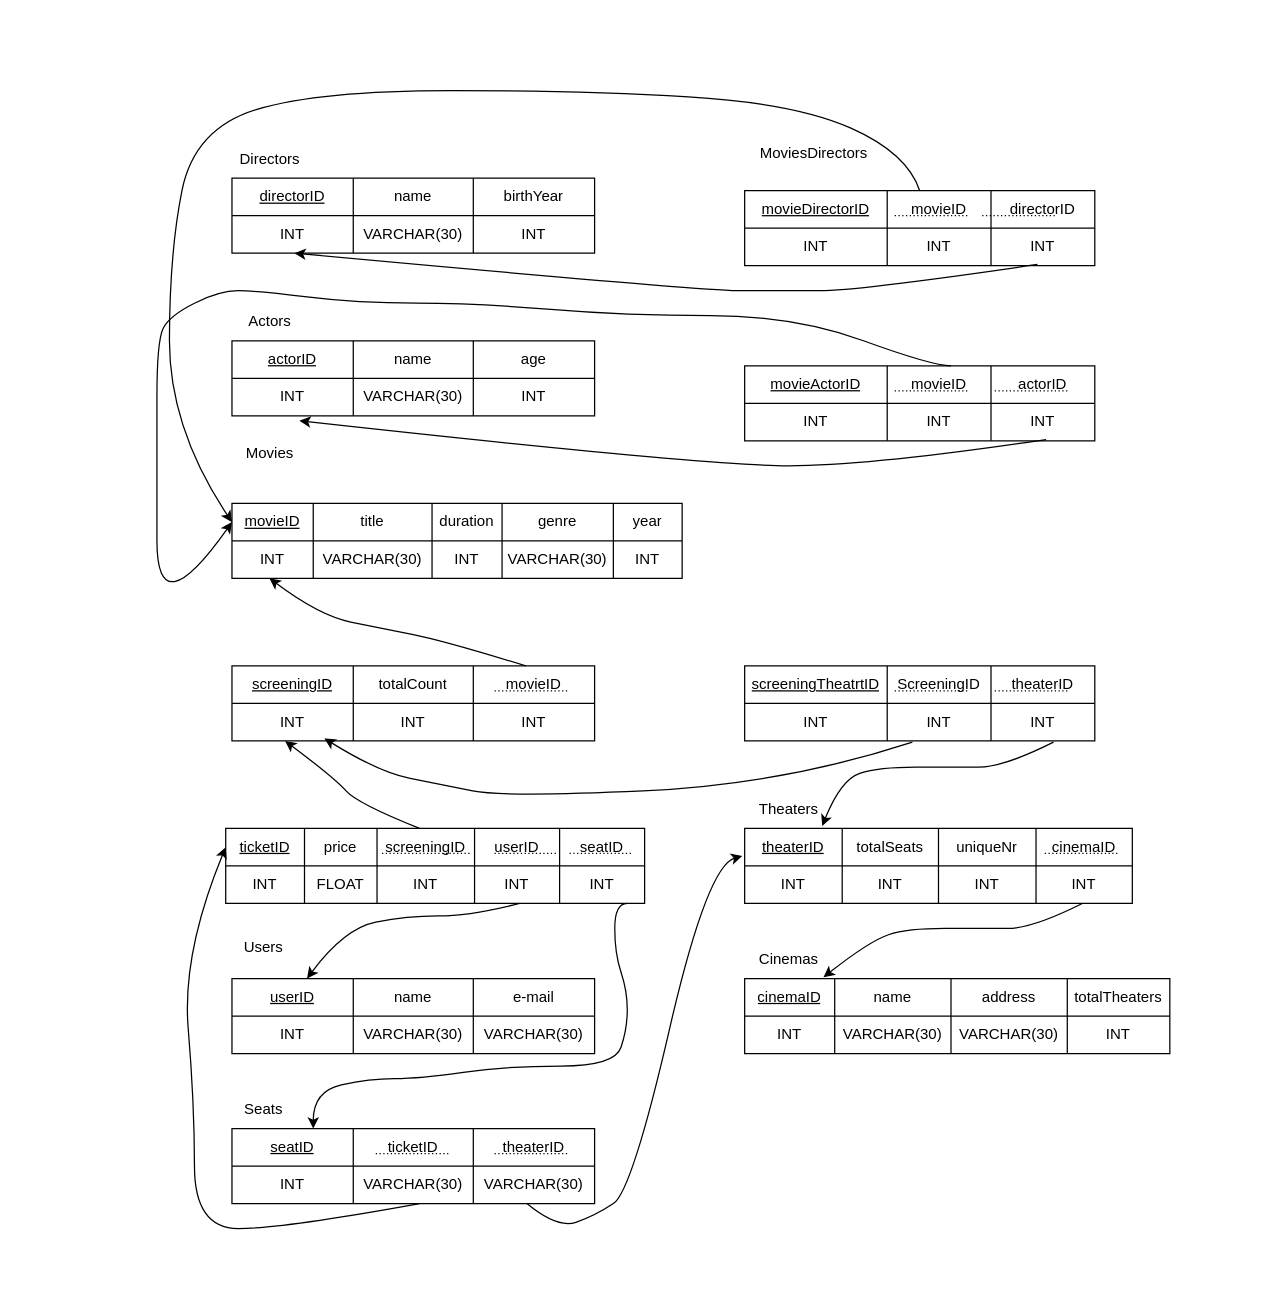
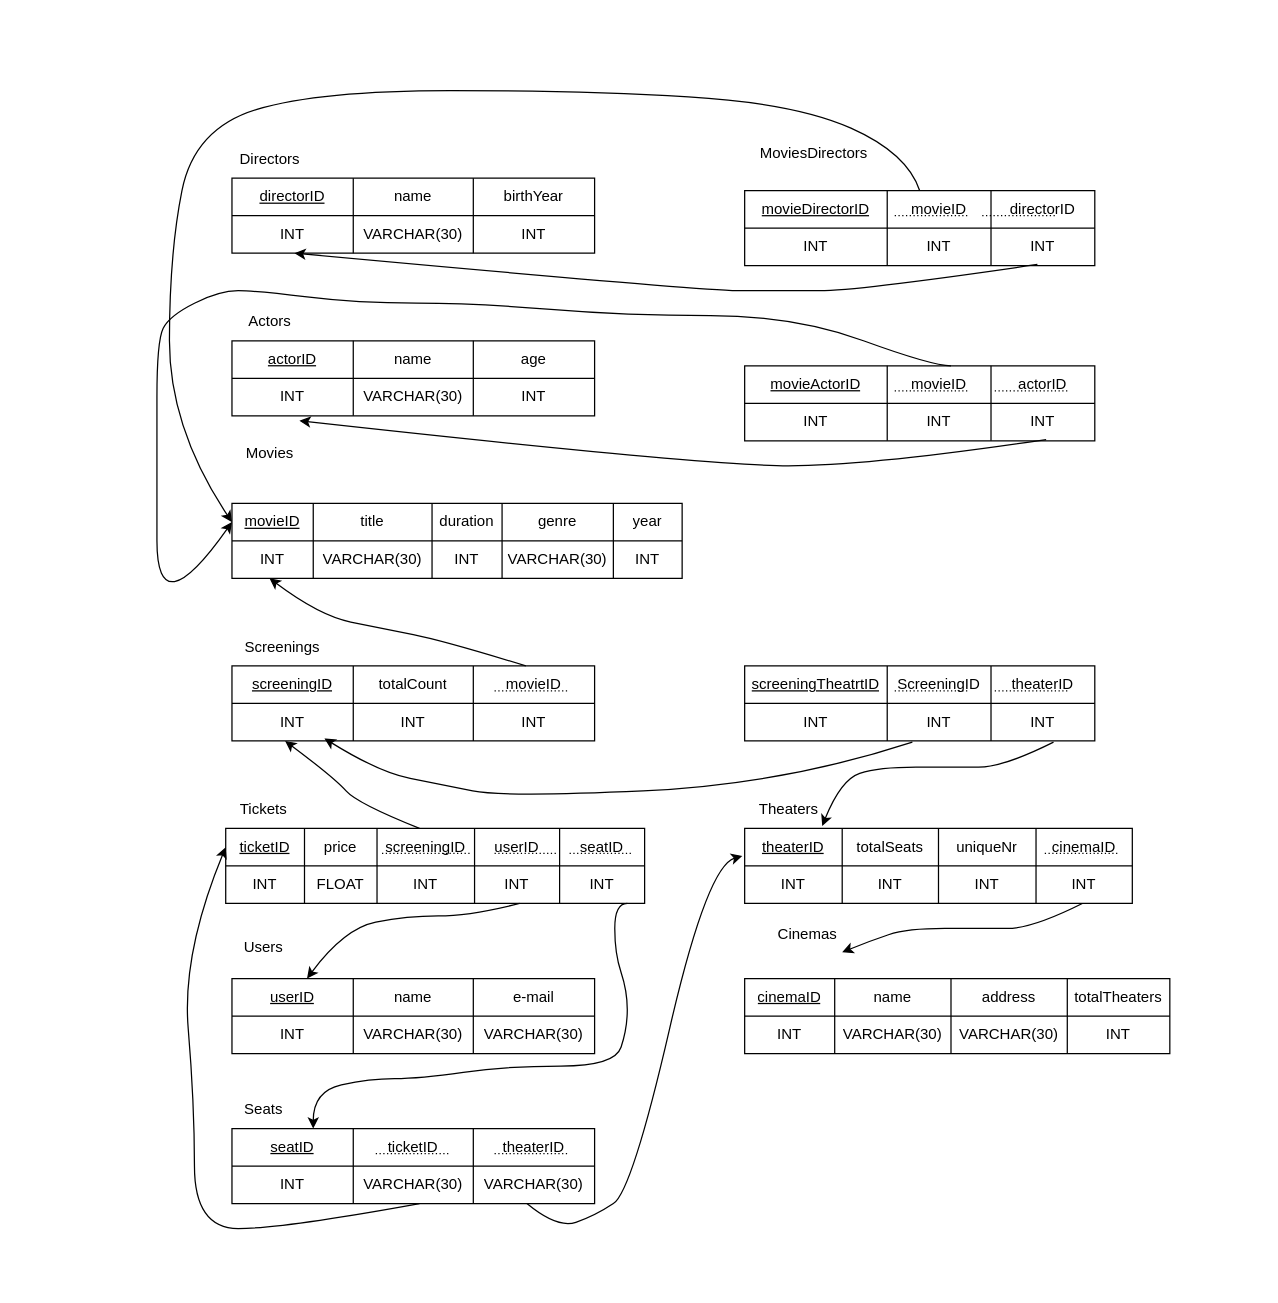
+ <mxCell id="59" value="Screenings" style="text;html=1;align=center;verticalAlign=middle;resizable=0;points=[];autosize=1;strokeColor=none;fillColor=none;" vertex="1" parent="1"><mxGeometry x="185" y="502" width="80" height="30" as="geometry" /></mxCell>
+ <mxCell id="74" value="Tickets" style="text;html=1;align=center;verticalAlign=middle;resizable=0;points=[];autosize=1;strokeColor=none;fillColor=none;" vertex="1" parent="1"><mxGeometry x="180" y="632" width="60" height="30" as="geometry" /></mxCell>
- <mxCell id="134" value="Cinemas" style="text;html=1;align=center;verticalAlign=middle;resizable=0;points=[];autosize=1;strokeColor=none;fillColor=none;" vertex="1" parent="1"><mxGeometry x="595" y="752" width="70" height="30" as="geometry" /></mxCell>
+ <mxCell id="134" value="Cinemas" style="text;html=1;align=center;verticalAlign=middle;resizable=0;points=[];autosize=1;strokeColor=none;fillColor=none;" vertex="1" parent="1"><mxGeometry x="610" y="732" width="70" height="30" as="geometry" /></mxCell>
